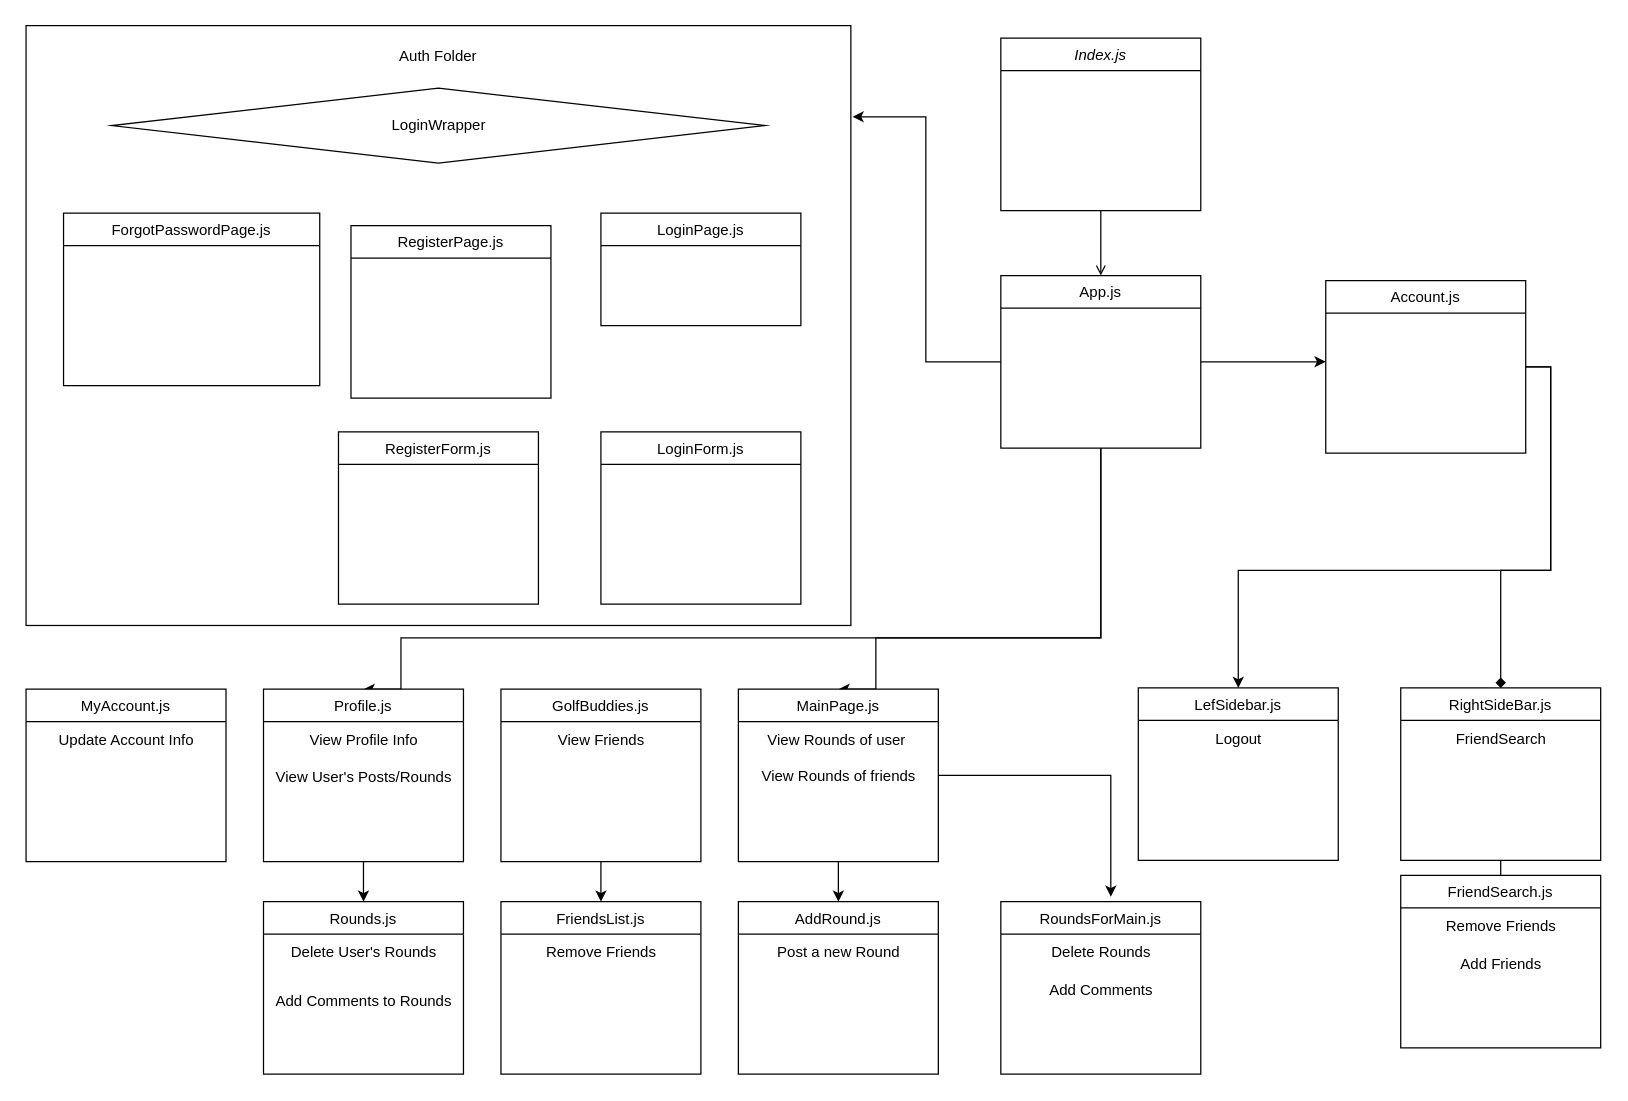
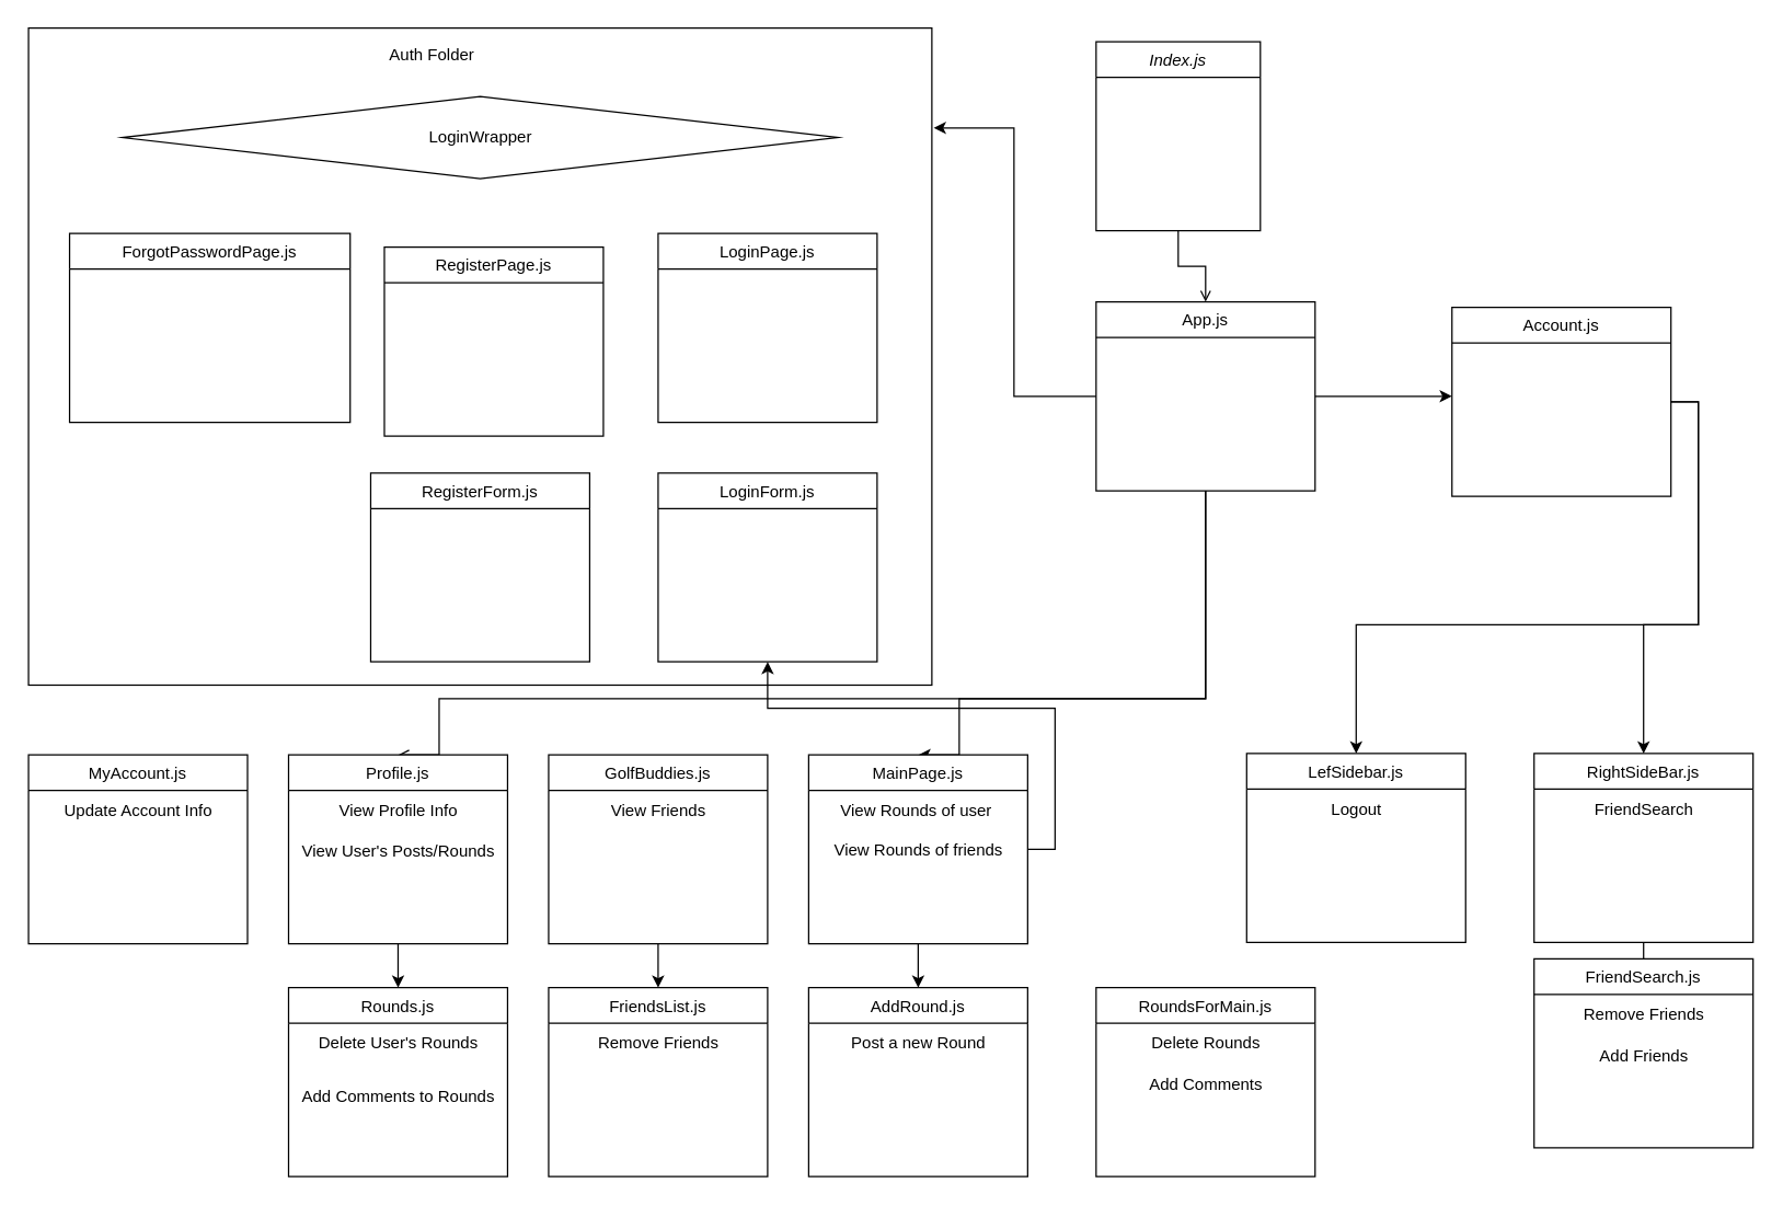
- <mxCell id="51" value="Auth Folder" style="text;html=1;strokeColor=none;fillColor=none;align=center;verticalAlign=middle;whiteSpace=wrap;rounded=0;" parent="1" vertex="1"><mxGeometry x="290" y="30" width="120" height="30" as="geometry" /></mxCell>
+ <mxCell id="51" value="Auth Folder" style="text;html=1;strokeColor=none;fillColor=none;align=center;verticalAlign=middle;whiteSpace=wrap;rounded=0;" parent="1" vertex="1"><mxGeometry x="255" y="25" width="120" height="30" as="geometry" /></mxCell>
- <mxCell id="4" value="Index.js" style="swimlane;fontStyle=2;align=center;verticalAlign=top;childLayout=stackLayout;horizontal=1;startSize=26;horizontalStack=0;resizeParent=1;resizeLast=0;collapsible=1;marginBottom=0;rounded=0;shadow=0;strokeWidth=1;" parent="1" vertex="1"><mxGeometry x="800" y="30" width="160" height="138" as="geometry"><mxRectangle x="230" y="140" width="160" height="26" as="alternateBounds" /></mxGeometry></mxCell>
+ <mxCell id="4" value="Index.js" style="swimlane;fontStyle=2;align=center;verticalAlign=top;childLayout=stackLayout;horizontal=1;startSize=26;horizontalStack=0;resizeParent=1;resizeLast=0;collapsible=1;marginBottom=0;rounded=0;shadow=0;strokeWidth=1;" parent="1" vertex="1"><mxGeometry x="800" y="30" width="120" height="138" as="geometry"><mxRectangle x="230" y="140" width="160" height="26" as="alternateBounds" /></mxGeometry></mxCell>
- <mxCell id="19" value="LoginPage.js" style="swimlane;fontStyle=0;align=center;verticalAlign=top;childLayout=stackLayout;horizontal=1;startSize=26;horizontalStack=0;resizeParent=1;resizeLast=0;collapsible=1;marginBottom=0;rounded=0;shadow=0;strokeWidth=1;" parent="1" vertex="1"><mxGeometry x="480" y="170" width="160" height="90" as="geometry"><mxRectangle x="130" y="380" width="160" height="26" as="alternateBounds" /></mxGeometry></mxCell>
+ <mxCell id="19" value="LoginPage.js" style="swimlane;fontStyle=0;align=center;verticalAlign=top;childLayout=stackLayout;horizontal=1;startSize=26;horizontalStack=0;resizeParent=1;resizeLast=0;collapsible=1;marginBottom=0;rounded=0;shadow=0;strokeWidth=1;" parent="1" vertex="1"><mxGeometry x="480" y="170" width="160" height="138" as="geometry"><mxRectangle x="130" y="380" width="160" height="26" as="alternateBounds" /></mxGeometry></mxCell>
- <mxCell id="12" style="edgeStyle=orthogonalEdgeStyle;rounded=0;orthogonalLoop=1;jettySize=auto;html=1;exitX=1;exitY=0.5;exitDx=0;exitDy=0;entryX=0.5;entryY=0;entryDx=0;entryDy=0;endArrow=diamond;" parent="1" source="13" target="26" edge="1"><mxGeometry relative="1" as="geometry" /></mxCell>
+ <mxCell id="12" style="edgeStyle=orthogonalEdgeStyle;rounded=0;orthogonalLoop=1;jettySize=auto;html=1;exitX=1;exitY=0.5;exitDx=0;exitDy=0;entryX=0.5;entryY=0;entryDx=0;entryDy=0;" parent="1" source="13" target="26" edge="1"><mxGeometry relative="1" as="geometry" /></mxCell>
- <mxCell id="6" style="edgeStyle=orthogonalEdgeStyle;rounded=0;orthogonalLoop=1;jettySize=auto;html=1;exitX=0.5;exitY=1;exitDx=0;exitDy=0;entryX=0.5;entryY=0;entryDx=0;entryDy=0;" parent="1" source="9" target="15" edge="1"><mxGeometry relative="1" as="geometry"><Array as="points"><mxPoint x="880" y="510" /><mxPoint x="320" y="510" /></Array></mxGeometry></mxCell>
+ <mxCell id="6" style="edgeStyle=orthogonalEdgeStyle;rounded=0;orthogonalLoop=1;jettySize=auto;html=1;exitX=0.5;exitY=1;exitDx=0;exitDy=0;entryX=0.5;entryY=0;entryDx=0;entryDy=0;endArrow=open;" parent="1" source="9" target="15" edge="1"><mxGeometry relative="1" as="geometry"><Array as="points"><mxPoint x="880" y="510" /><mxPoint x="320" y="510" /></Array></mxGeometry></mxCell>
- <mxCell id="34" style="edgeStyle=orthogonalEdgeStyle;rounded=0;orthogonalLoop=1;jettySize=auto;html=1;exitX=1;exitY=0.5;exitDx=0;exitDy=0;entryX=0.55;entryY=-0.029;entryDx=0;entryDy=0;entryPerimeter=0;" parent="1" source="35" target="42" edge="1"><mxGeometry relative="1" as="geometry" /></mxCell>
+ <mxCell id="34" style="edgeStyle=orthogonalEdgeStyle;rounded=0;orthogonalLoop=1;jettySize=auto;html=1;exitX=1;exitY=0.5;exitDx=0;exitDy=0;" parent="1" source="35" target="21" edge="1"><mxGeometry relative="1" as="geometry" /></mxCell>
